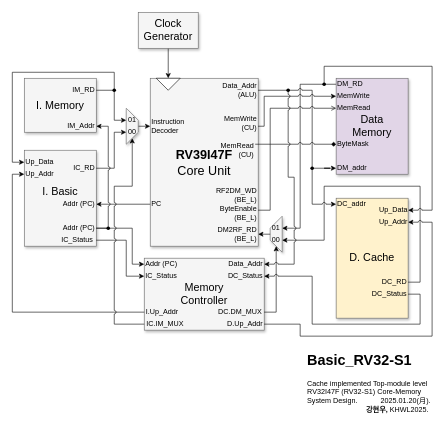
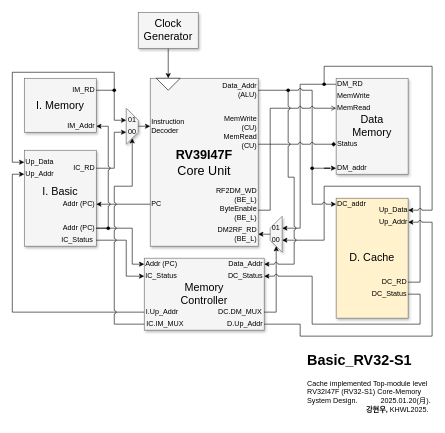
- <mxCell id="76" style="edgeStyle=orthogonalEdgeStyle;rounded=0;orthogonalLoop=1;jettySize=auto;html=1;entryX=0;entryY=0.5;entryDx=0;entryDy=0;jumpStyle=arc;" parent="1" source="51" target="62" edge="1"><mxGeometry relative="1" as="geometry"><Array as="points"><mxPoint x="440" y="210" /><mxPoint x="440" y="160" /></Array></mxGeometry></mxCell>
- <mxCell id="61" value="&lt;font&gt;Data&lt;/font&gt;&lt;div&gt;&lt;font&gt;Memory&lt;/font&gt;&lt;/div&gt;" style="whiteSpace=wrap;html=1;shadow=1;fontSize=18;fillColor=#e1d5e7;strokeColor=#666666;" parent="60" vertex="1"><mxGeometry width="120" height="160" as="geometry" /></mxCell>
+ <mxCell id="61" value="&lt;font&gt;Data&lt;/font&gt;&lt;div&gt;&lt;font&gt;Memory&lt;/font&gt;&lt;/div&gt;" style="whiteSpace=wrap;html=1;shadow=1;fontSize=18;fillColor=#f5f5f5;strokeColor=#666666;" parent="60" vertex="1"><mxGeometry width="120" height="160" as="geometry" /></mxCell>
- <mxCell id="64" value="ByteMask" style="text;html=1;align=left;verticalAlign=middle;whiteSpace=wrap;rounded=0;" parent="60" vertex="1"><mxGeometry y="100" width="60" height="20" as="geometry" /></mxCell>
+ <mxCell id="64" value="Status" style="text;html=1;align=left;verticalAlign=middle;whiteSpace=wrap;rounded=0;" parent="60" vertex="1"><mxGeometry y="100" width="60" height="20" as="geometry" /></mxCell>
- <mxCell id="52" value="MemRead&lt;div&gt;(CU)&lt;/div&gt;" style="text;html=1;align=right;verticalAlign=middle;whiteSpace=wrap;rounded=0;" parent="1" vertex="1"><mxGeometry x="365" y="235" width="60" height="30" as="geometry" /></mxCell>
+ <mxCell id="52" value="MemRead&lt;div&gt;(CU)&lt;/div&gt;" style="text;html=1;align=right;verticalAlign=middle;whiteSpace=wrap;rounded=0;" parent="1" vertex="1"><mxGeometry x="370" y="220" width="60" height="30" as="geometry" /></mxCell>
